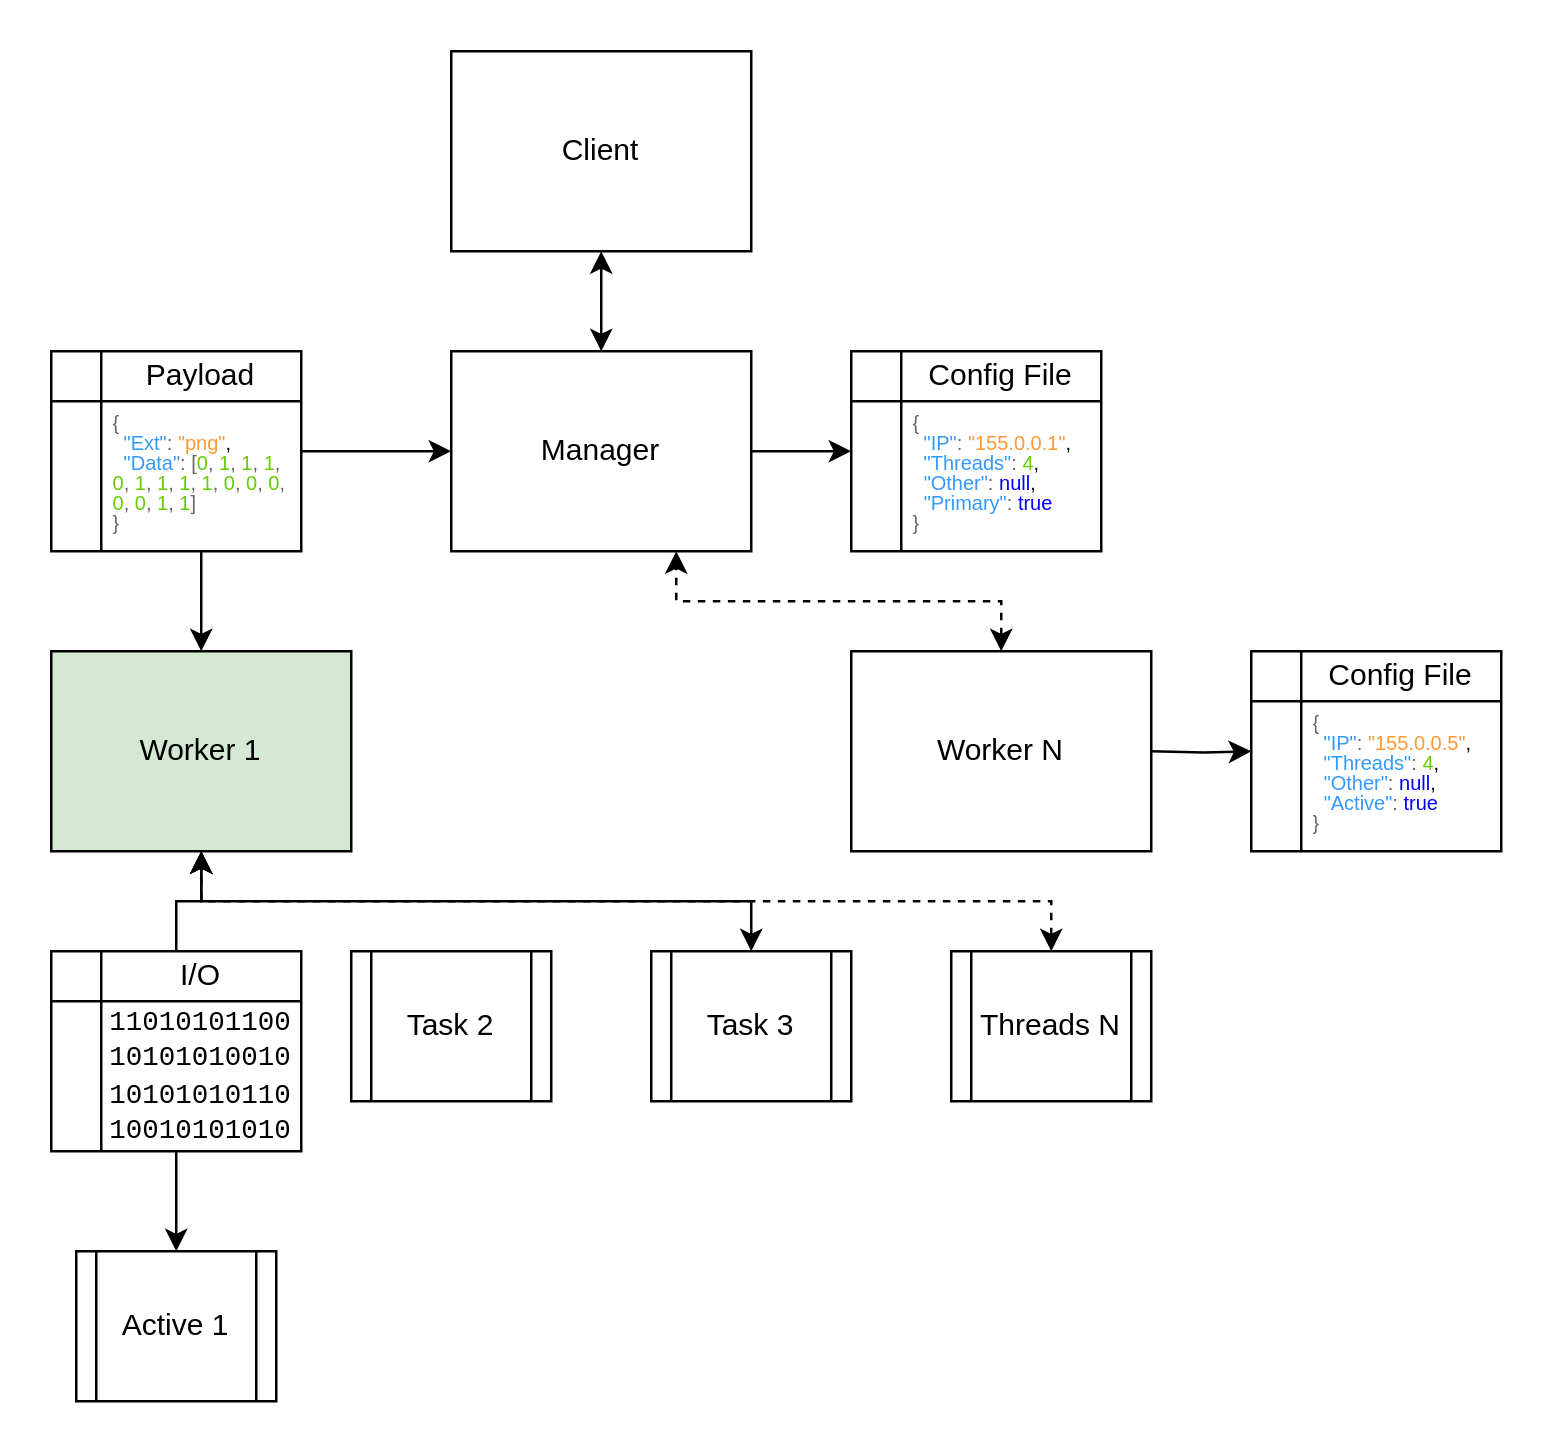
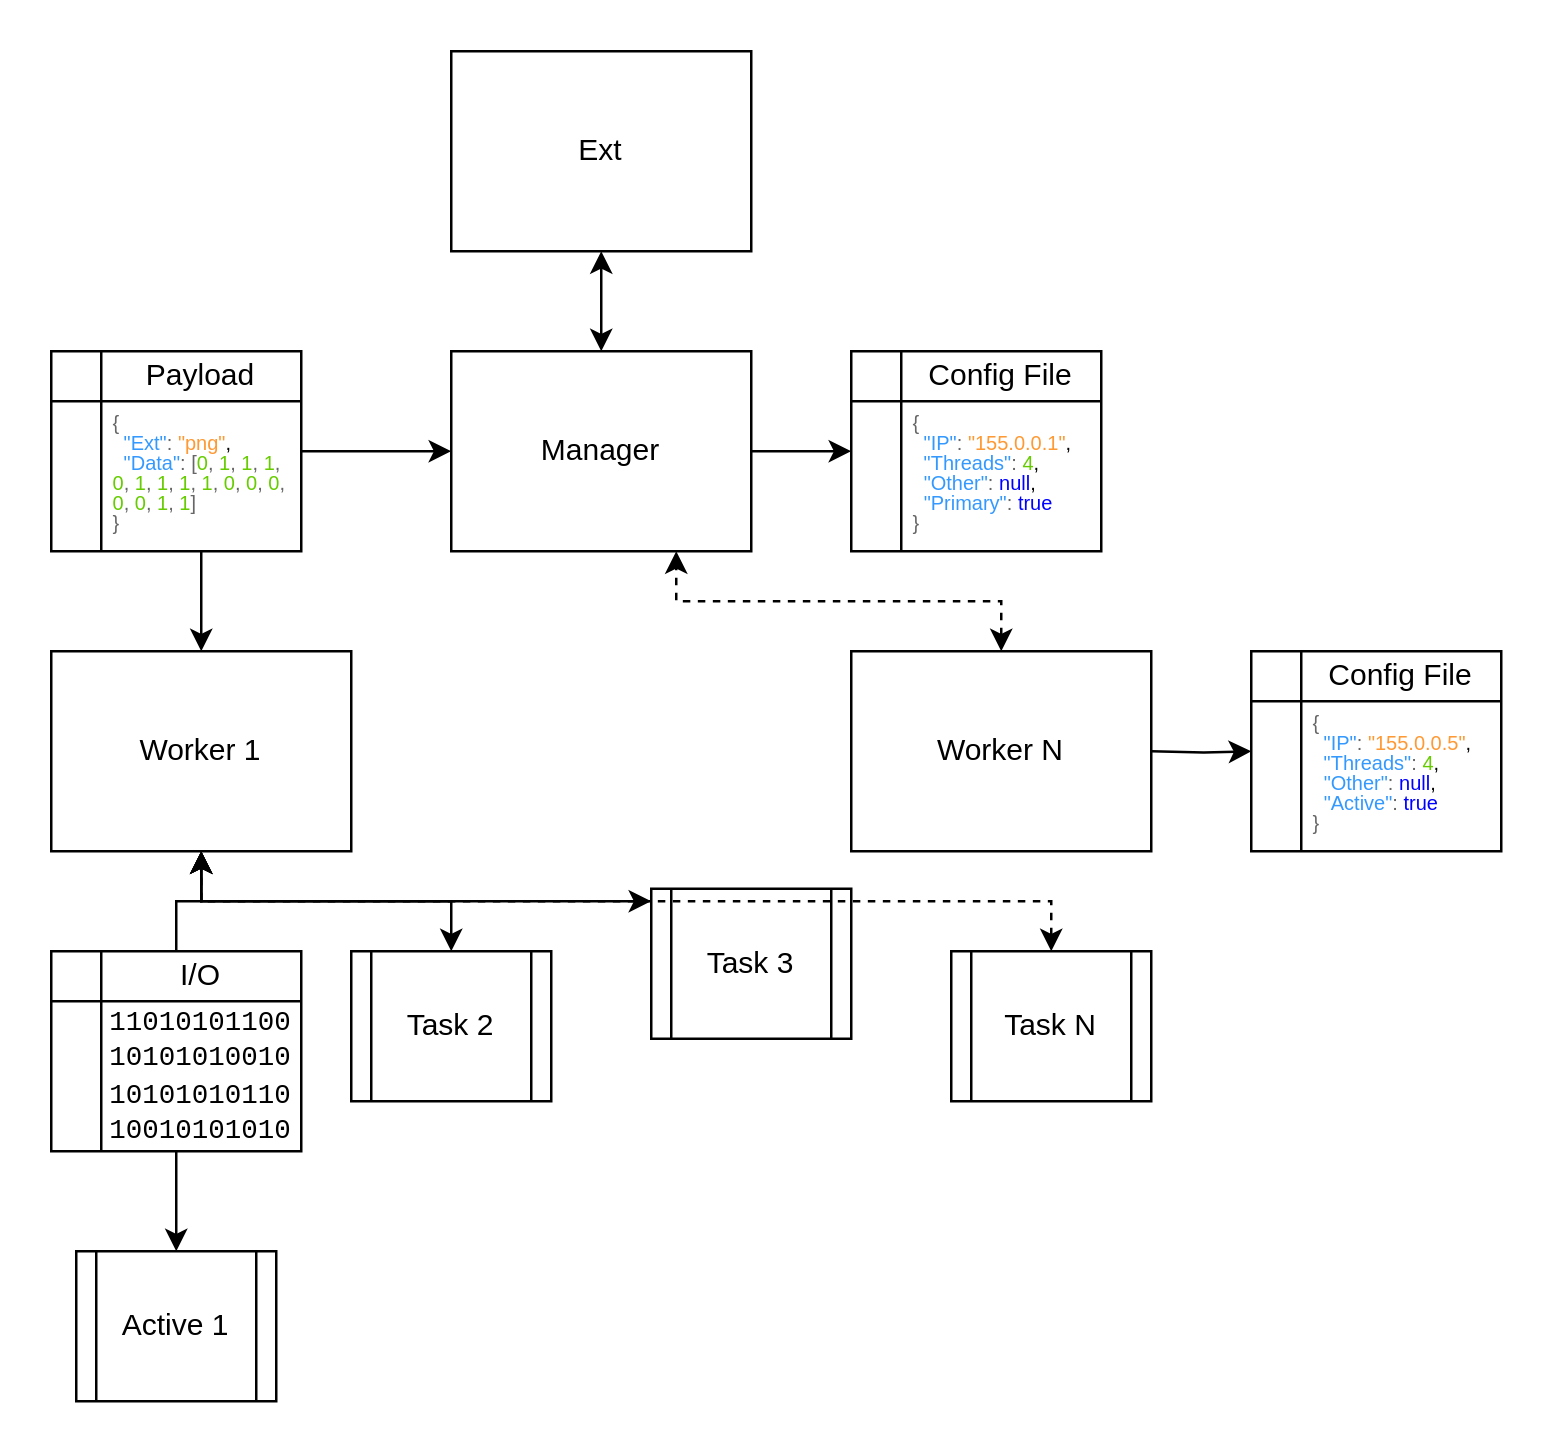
- <mxCell id="3" value="Client" style="rounded=0;whiteSpace=wrap;html=1;" vertex="1" parent="1"><mxGeometry x="180" y="20" width="120" height="80" as="geometry" /></mxCell>
+ <mxCell id="3" value="Ext" style="rounded=0;whiteSpace=wrap;html=1;" vertex="1" parent="1"><mxGeometry x="180" y="20" width="120" height="80" as="geometry" /></mxCell>
- <mxCell id="6" value="Worker 1" style="rounded=0;whiteSpace=wrap;html=1;fillColor=#d5e8d4;" vertex="1" parent="1"><mxGeometry x="20" y="260" width="120" height="80" as="geometry" /></mxCell>
+ <mxCell id="6" value="Worker 1" style="rounded=0;whiteSpace=wrap;html=1;" vertex="1" parent="1"><mxGeometry x="20" y="260" width="120" height="80" as="geometry" /></mxCell>
+ <mxCell id="10" style="edgeStyle=orthogonalEdgeStyle;rounded=0;orthogonalLoop=1;jettySize=auto;html=1;entryX=0.5;entryY=1;entryDx=0;entryDy=0;startArrow=classic;startFill=1;" edge="1" parent="1" source="11" target="6"><mxGeometry relative="1" as="geometry" /></mxCell>
- <mxCell id="13" value="Task 3" style="shape=process;whiteSpace=wrap;html=1;backgroundOutline=1;" vertex="1" parent="1"><mxGeometry x="260" y="380" width="80" height="60" as="geometry" /></mxCell>
+ <mxCell id="13" value="Task 3" style="shape=process;whiteSpace=wrap;html=1;backgroundOutline=1;" vertex="1" parent="1"><mxGeometry x="260" y="355" width="80" height="60" as="geometry" /></mxCell>
- <mxCell id="15" value="Threads N" style="shape=process;whiteSpace=wrap;html=1;backgroundOutline=1;" vertex="1" parent="1"><mxGeometry x="380" y="380" width="80" height="60" as="geometry" /></mxCell>
+ <mxCell id="15" value="Task N" style="shape=process;whiteSpace=wrap;html=1;backgroundOutline=1;" vertex="1" parent="1"><mxGeometry x="380" y="380" width="80" height="60" as="geometry" /></mxCell>
